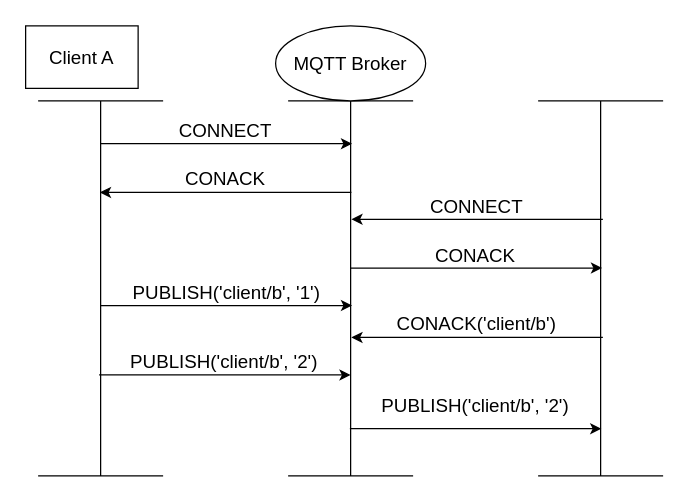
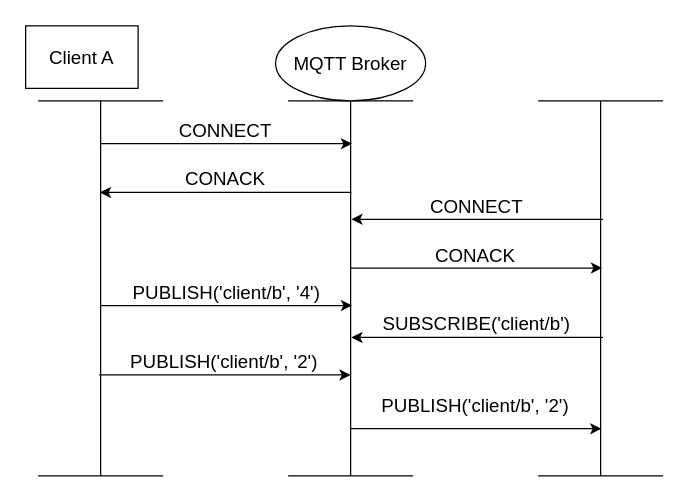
- <mxCell id="16" value="PUBLISH('client/b', '1')" style="text;html=1;strokeColor=none;fillColor=none;align=center;verticalAlign=middle;whiteSpace=wrap;rounded=0;fontSize=15;" vertex="1" parent="1"><mxGeometry x="80.6" y="217.5" width="200" height="30" as="geometry" /></mxCell>
+ <mxCell id="16" value="PUBLISH('client/b', '4')" style="text;html=1;strokeColor=none;fillColor=none;align=center;verticalAlign=middle;whiteSpace=wrap;rounded=0;fontSize=15;" vertex="1" parent="1"><mxGeometry x="80.6" y="217.5" width="200" height="30" as="geometry" /></mxCell>
- <mxCell id="22" value="CONACK('client/b')" style="text;html=1;strokeColor=none;fillColor=none;align=center;verticalAlign=middle;whiteSpace=wrap;rounded=0;fontSize=15;" vertex="1" parent="1"><mxGeometry x="280.6" y="243" width="200" height="30" as="geometry" /></mxCell>
+ <mxCell id="22" value="SUBSCRIBE('client/b')" style="text;html=1;strokeColor=none;fillColor=none;align=center;verticalAlign=middle;whiteSpace=wrap;rounded=0;fontSize=15;" vertex="1" parent="1"><mxGeometry x="280.6" y="243" width="200" height="30" as="geometry" /></mxCell>
